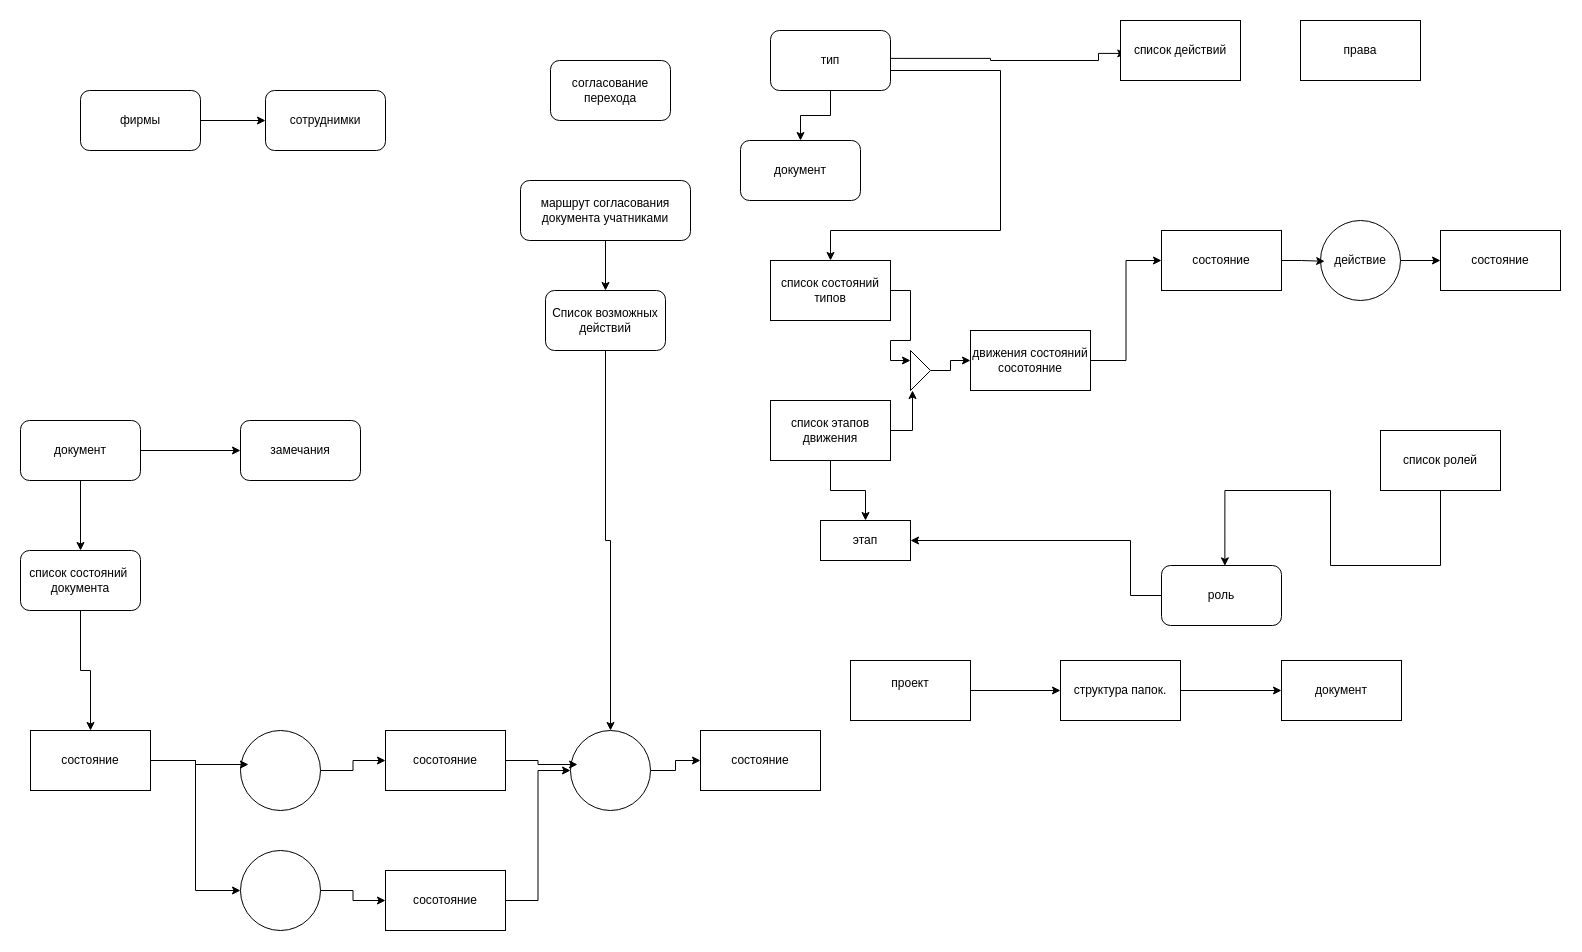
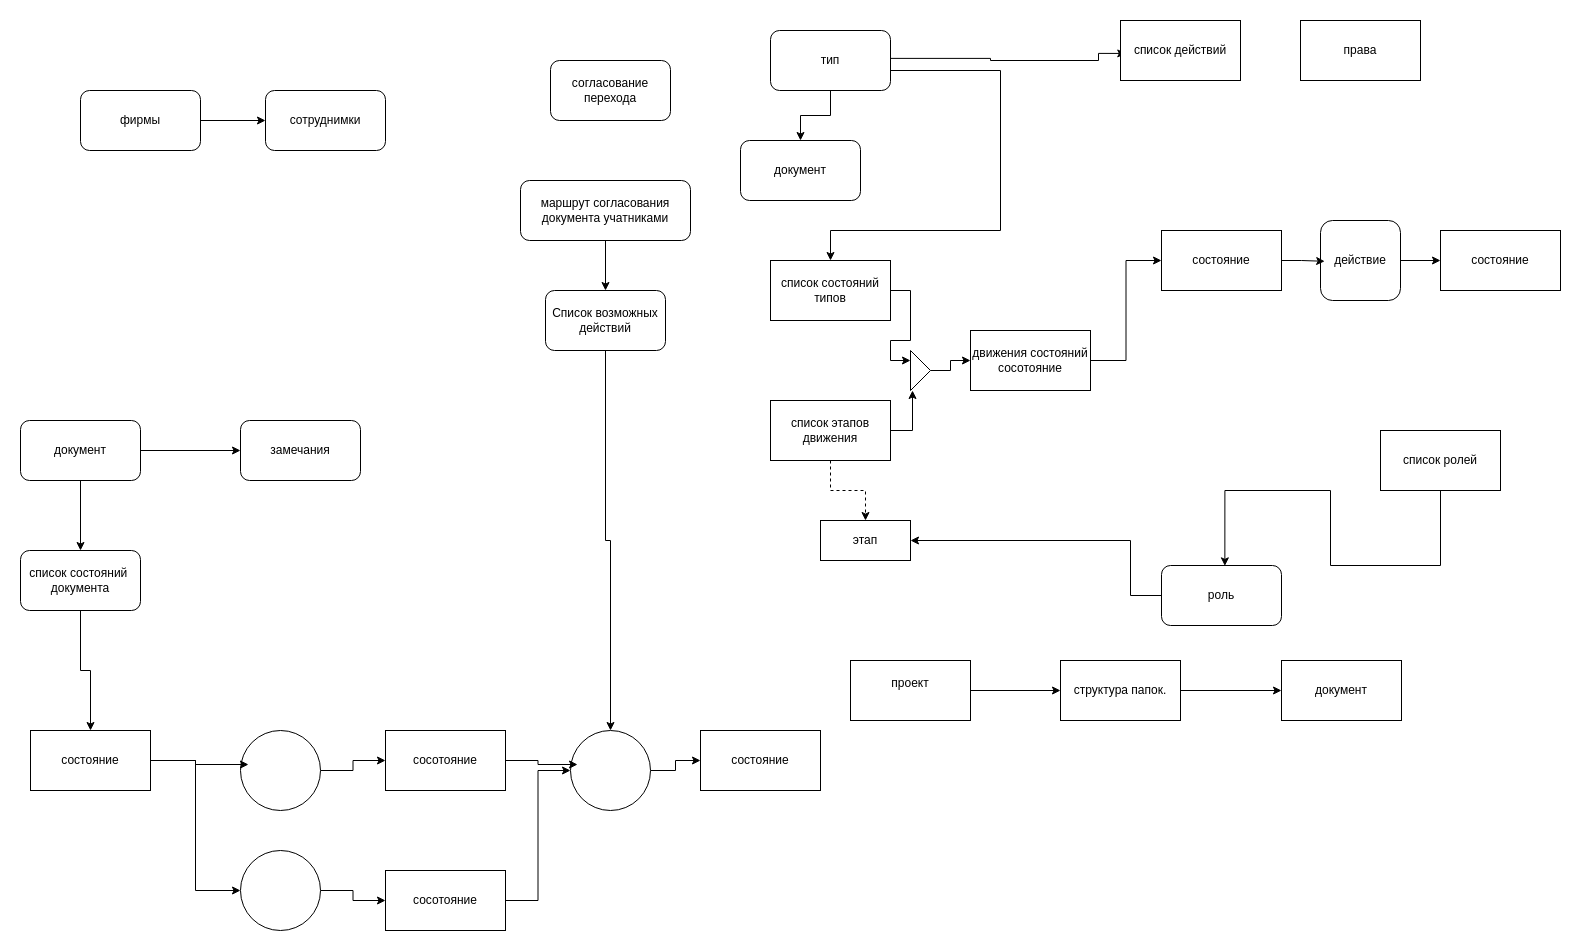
- <mxCell id="31" value="действие" style="ellipse;whiteSpace=wrap;html=1;aspect=fixed;" vertex="1" parent="1"><mxGeometry x="1320" y="220" width="80" height="80" as="geometry" /></mxCell>
+ <mxCell id="31" value="действие" style="whiteSpace=wrap;html=1;aspect=fixed;rounded=1;" vertex="1" parent="1"><mxGeometry x="1320" y="220" width="80" height="80" as="geometry" /></mxCell>
- <mxCell id="44" value="" style="edgeStyle=orthogonalEdgeStyle;rounded=0;orthogonalLoop=1;jettySize=auto;html=1;" edge="1" parent="1" source="45" target="50"><mxGeometry relative="1" as="geometry" /></mxCell>
+ <mxCell id="44" value="" style="edgeStyle=orthogonalEdgeStyle;rounded=0;orthogonalLoop=1;jettySize=auto;html=1;dashed=1;" edge="1" parent="1" source="45" target="50"><mxGeometry relative="1" as="geometry" /></mxCell>
